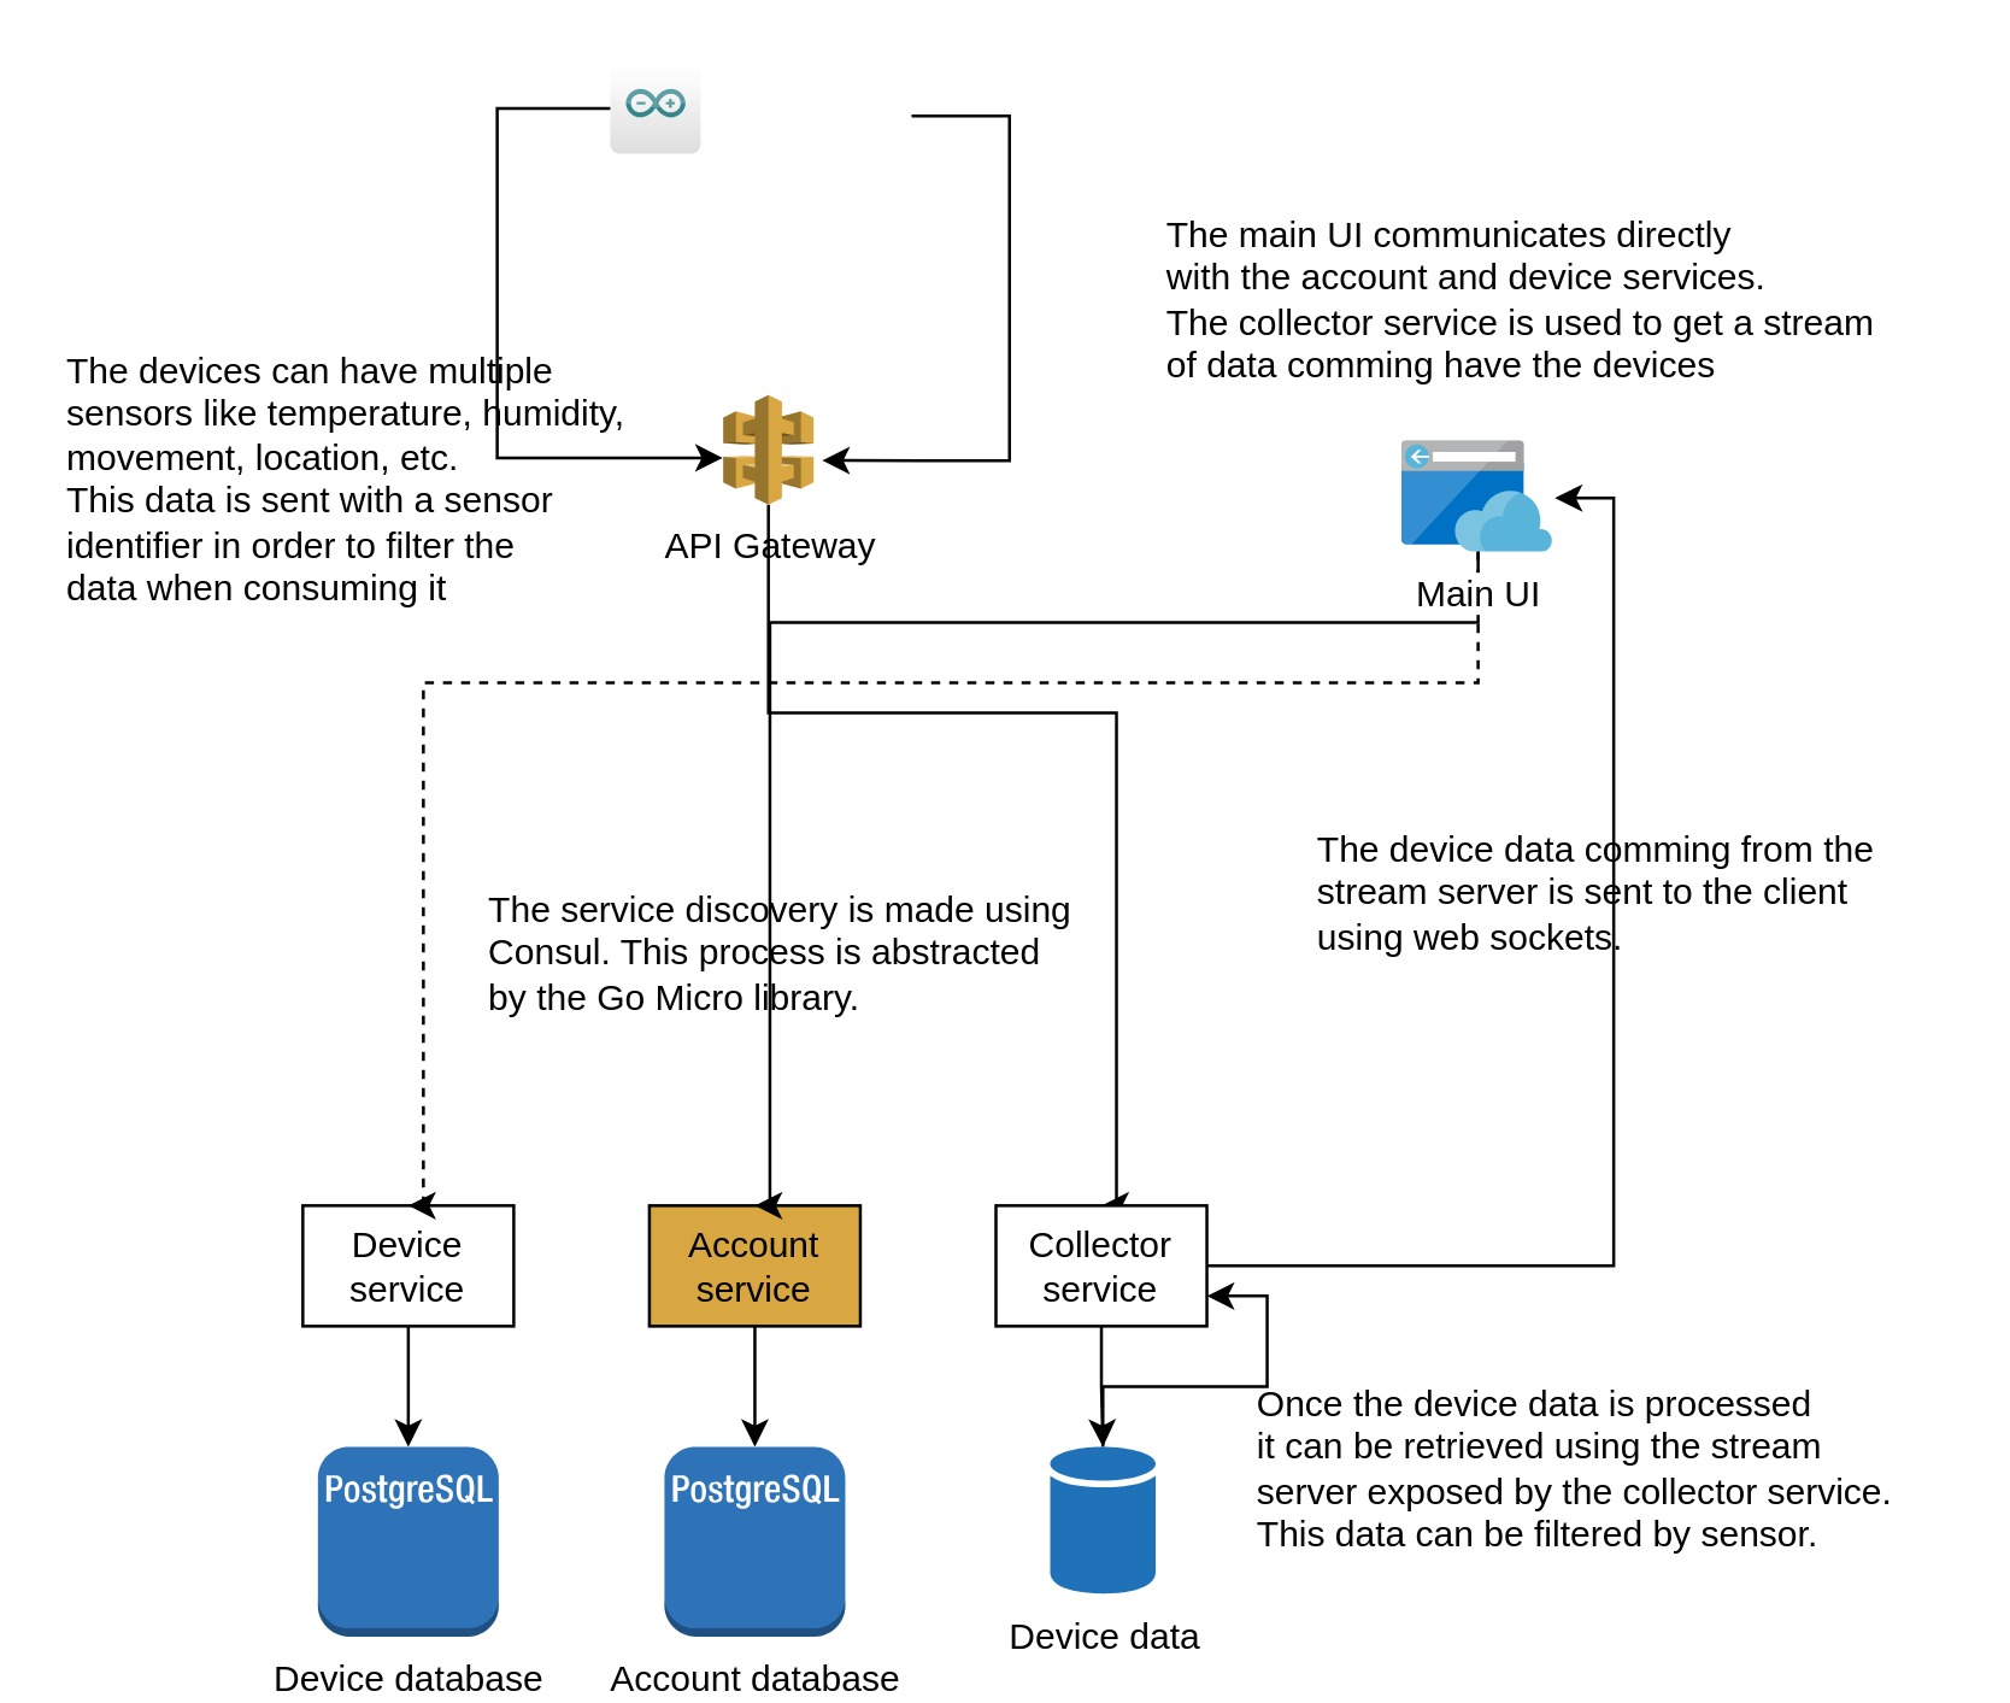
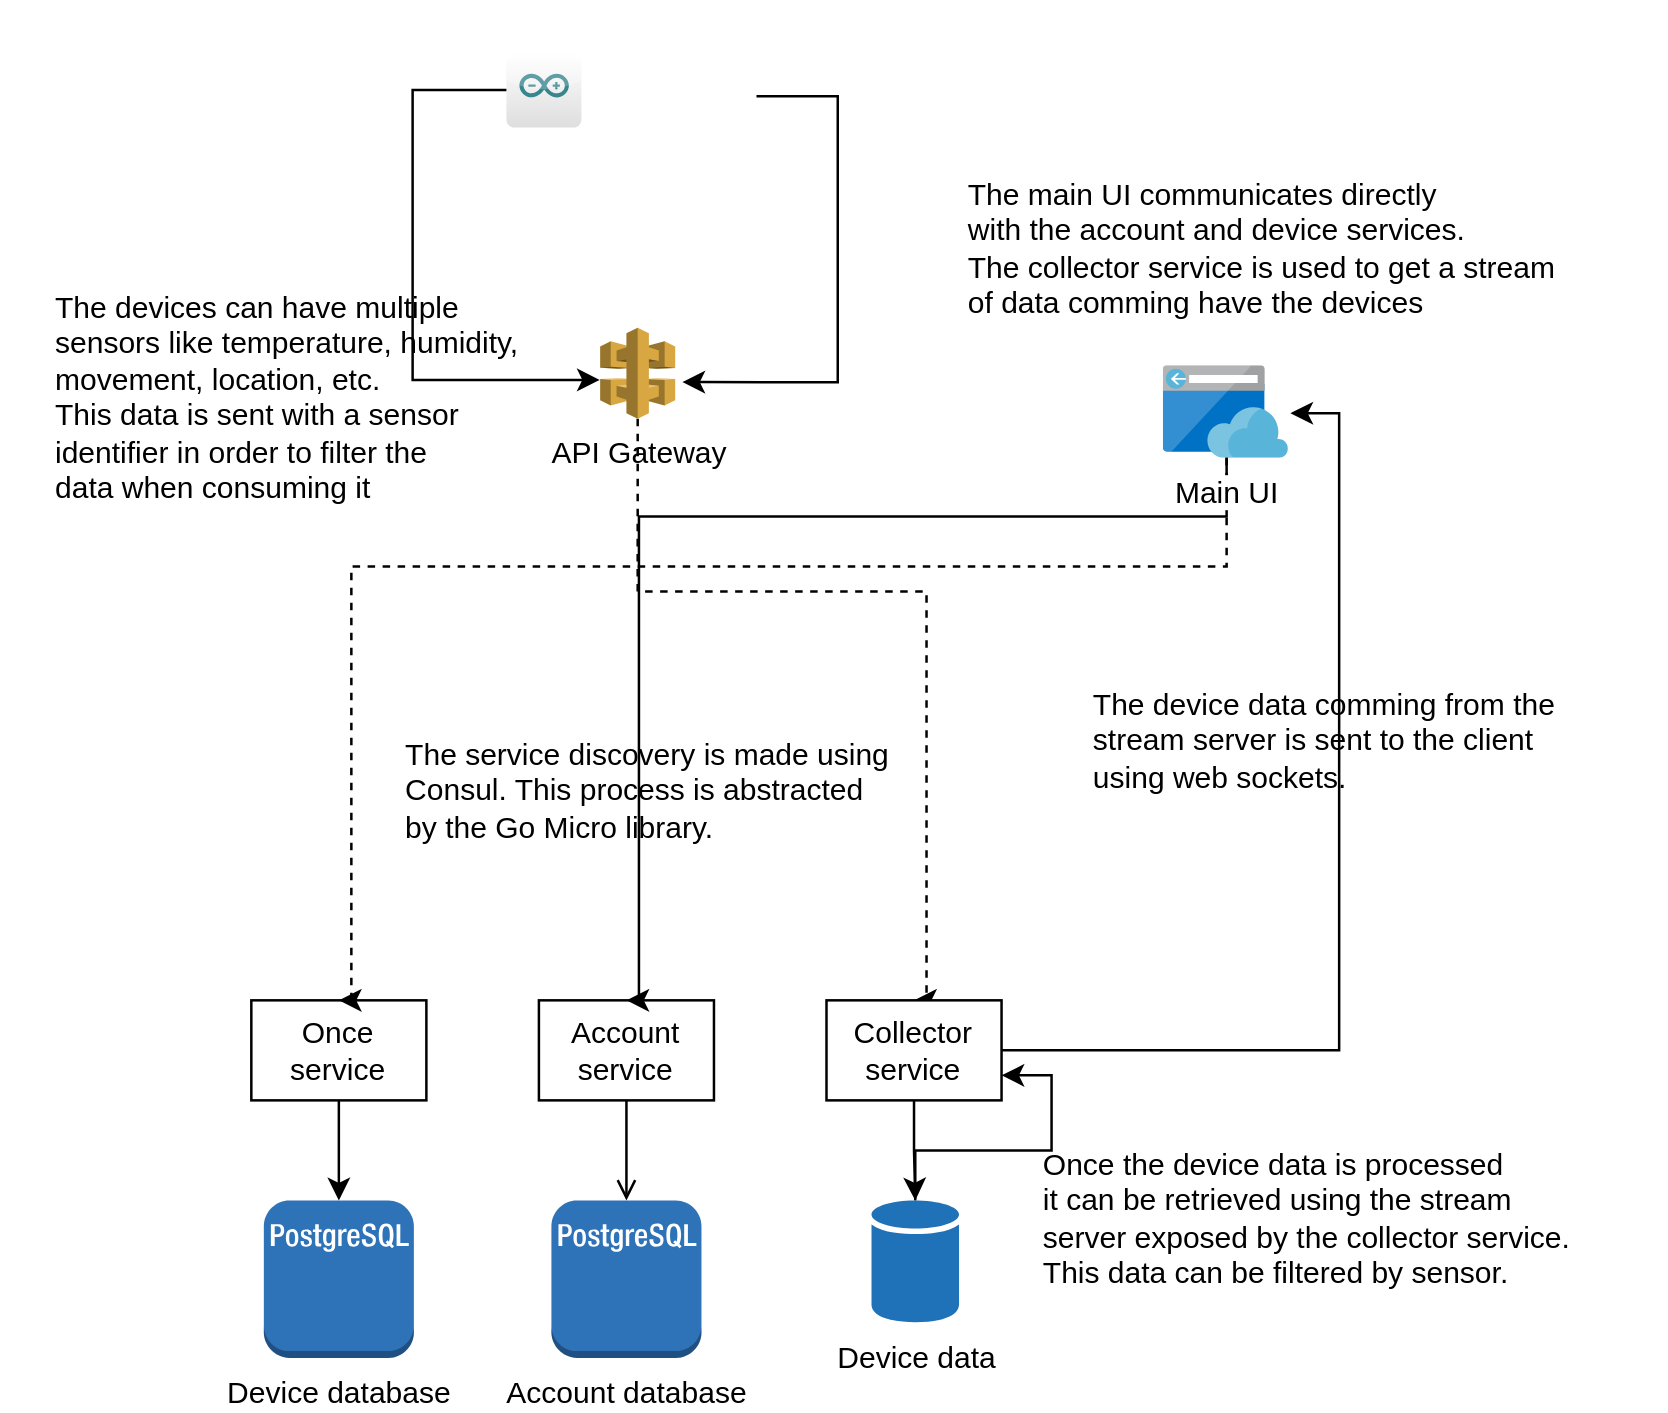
- <mxCell id="15" style="edgeStyle=orthogonalEdgeStyle;rounded=0;orthogonalLoop=1;jettySize=auto;html=1;entryX=0.5;entryY=0;entryDx=0;entryDy=0;" edge="1" parent="1" source="16" target="23"><mxGeometry relative="1" as="geometry"><Array as="points"><mxPoint x="255" y="236" /><mxPoint x="370" y="236" /></Array></mxGeometry></mxCell>
+ <mxCell id="15" style="edgeStyle=orthogonalEdgeStyle;rounded=0;orthogonalLoop=1;jettySize=auto;html=1;entryX=0.5;entryY=0;entryDx=0;entryDy=0;dashed=1;" edge="1" parent="1" source="16" target="23"><mxGeometry relative="1" as="geometry"><Array as="points"><mxPoint x="255" y="236" /><mxPoint x="370" y="236" /></Array></mxGeometry></mxCell>
- <mxCell id="20" value="Account service" style="rounded=0;whiteSpace=wrap;html=1;fillColor=#d9a741;" vertex="1" parent="1"><mxGeometry x="215" y="399.5" width="70" height="40" as="geometry" /></mxCell>
+ <mxCell id="20" value="Account service" style="rounded=0;whiteSpace=wrap;html=1;" vertex="1" parent="1"><mxGeometry x="215" y="399.5" width="70" height="40" as="geometry" /></mxCell>
- <mxCell id="18" value="Device service" style="rounded=0;whiteSpace=wrap;html=1;" vertex="1" parent="1"><mxGeometry x="100" y="399.5" width="70" height="40" as="geometry" /></mxCell>
+ <mxCell id="18" value="Once service" style="rounded=0;whiteSpace=wrap;html=1;" vertex="1" parent="1"><mxGeometry x="100" y="399.5" width="70" height="40" as="geometry" /></mxCell>
- <mxCell id="19" style="edgeStyle=orthogonalEdgeStyle;rounded=0;orthogonalLoop=1;jettySize=auto;html=1;entryX=0.5;entryY=0;entryDx=0;entryDy=0;entryPerimeter=0;" edge="1" parent="1" source="20" target="30"><mxGeometry relative="1" as="geometry" /></mxCell>
+ <mxCell id="19" style="edgeStyle=orthogonalEdgeStyle;rounded=0;orthogonalLoop=1;jettySize=auto;html=1;entryX=0.5;entryY=0;entryDx=0;entryDy=0;entryPerimeter=0;endArrow=open;" edge="1" parent="1" source="20" target="30"><mxGeometry relative="1" as="geometry" /></mxCell>
